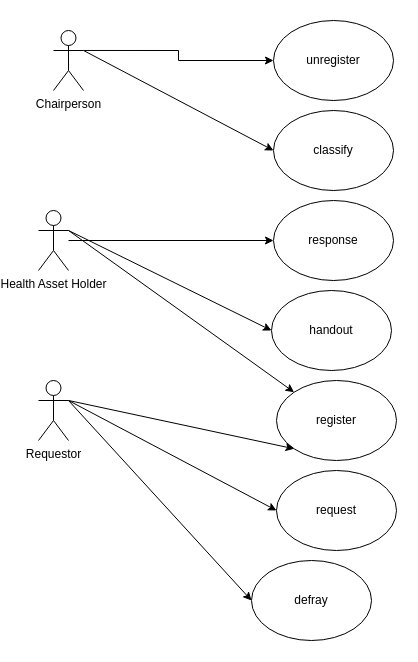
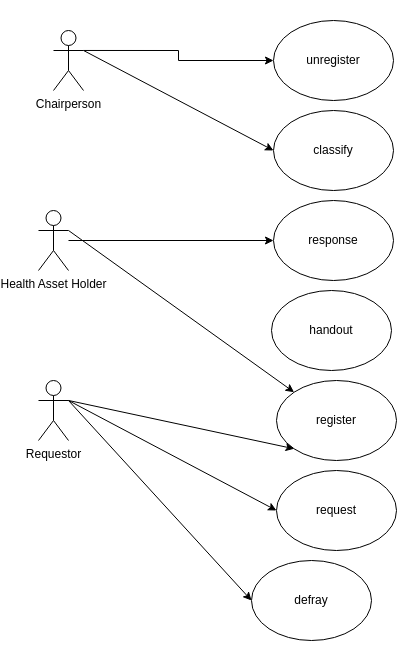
- <mxCell id="16" value="" style="endArrow=classic;html=1;fontFamily=Helvetica;exitX=1;exitY=0.333;exitDx=0;exitDy=0;exitPerimeter=0;entryX=0;entryY=0.5;entryDx=0;entryDy=0;" edge="1" parent="1" source="5" target="15"><mxGeometry width="50" height="50" relative="1" as="geometry"><mxPoint x="290" y="330" as="sourcePoint" /><mxPoint x="340" y="280" as="targetPoint" /></mxGeometry></mxCell>
